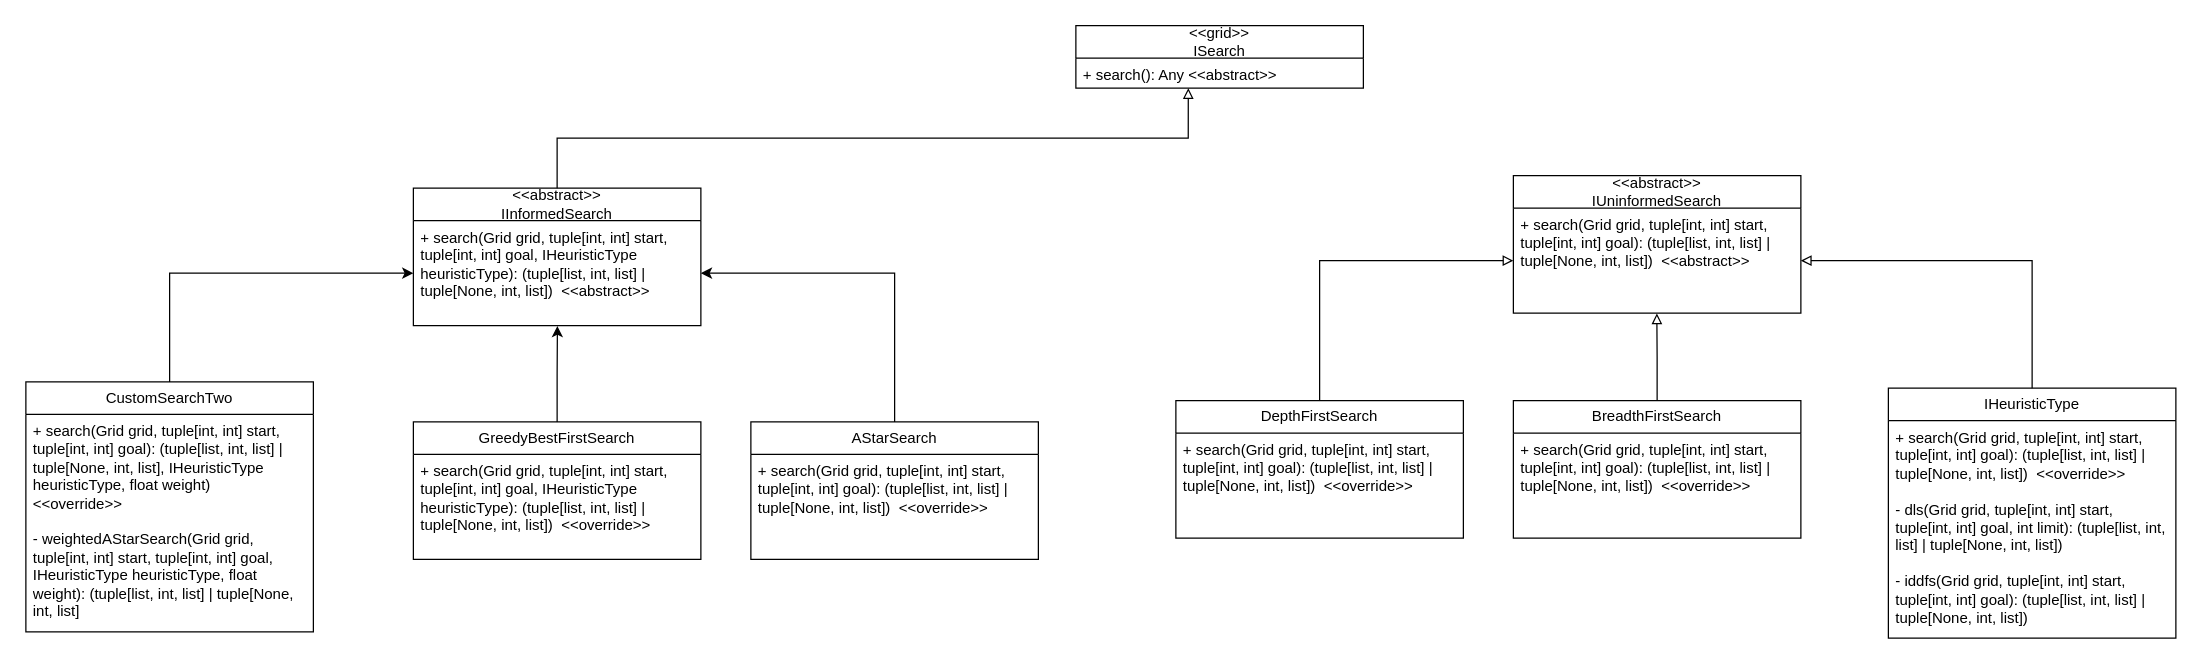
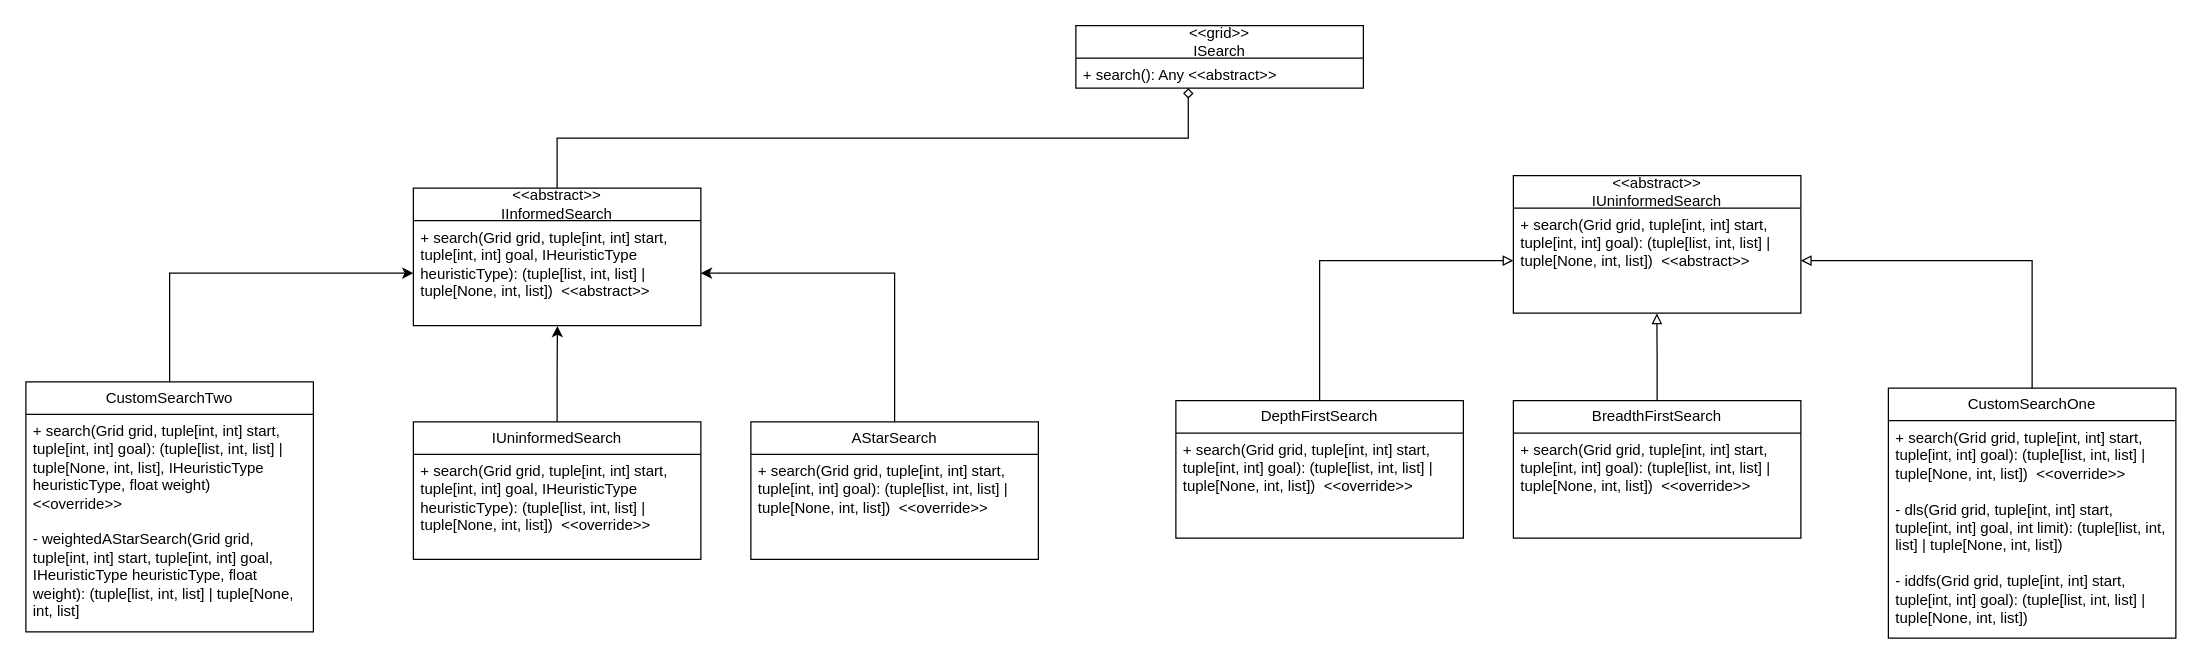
- <mxCell id="6" style="edgeStyle=orthogonalEdgeStyle;rounded=0;orthogonalLoop=1;jettySize=auto;html=1;exitX=0.5;exitY=0;exitDx=0;exitDy=0;entryX=0.391;entryY=1;entryDx=0;entryDy=0;entryPerimeter=0;endArrow=block;endFill=0;" parent="1" source="4" target="3" edge="1"><mxGeometry relative="1" as="geometry" /></mxCell>
+ <mxCell id="6" style="edgeStyle=orthogonalEdgeStyle;rounded=0;orthogonalLoop=1;jettySize=auto;html=1;exitX=0.5;exitY=0;exitDx=0;exitDy=0;entryX=0.391;entryY=1;entryDx=0;entryDy=0;entryPerimeter=0;endArrow=diamond;endFill=0;" parent="1" source="4" target="3" edge="1"><mxGeometry relative="1" as="geometry" /></mxCell>
- <mxCell id="16" value="IHeuristicType" style="swimlane;fontStyle=0;childLayout=stackLayout;horizontal=1;startSize=26;fillColor=none;horizontalStack=0;resizeParent=1;resizeParentMax=0;resizeLast=0;collapsible=1;marginBottom=0;whiteSpace=wrap;html=1;" parent="1" vertex="1"><mxGeometry x="1510" y="310" width="230" height="200" as="geometry" /></mxCell>
+ <mxCell id="16" value="CustomSearchOne" style="swimlane;fontStyle=0;childLayout=stackLayout;horizontal=1;startSize=26;fillColor=none;horizontalStack=0;resizeParent=1;resizeParentMax=0;resizeLast=0;collapsible=1;marginBottom=0;whiteSpace=wrap;html=1;" parent="1" vertex="1"><mxGeometry x="1510" y="310" width="230" height="200" as="geometry" /></mxCell>
- <mxCell id="19" value="GreedyBestFirstSearch" style="swimlane;fontStyle=0;childLayout=stackLayout;horizontal=1;startSize=26;fillColor=none;horizontalStack=0;resizeParent=1;resizeParentMax=0;resizeLast=0;collapsible=1;marginBottom=0;whiteSpace=wrap;html=1;" parent="1" vertex="1"><mxGeometry x="330" y="337" width="230" height="110" as="geometry" /></mxCell>
+ <mxCell id="19" value="IUninformedSearch" style="swimlane;fontStyle=0;childLayout=stackLayout;horizontal=1;startSize=26;fillColor=none;horizontalStack=0;resizeParent=1;resizeParentMax=0;resizeLast=0;collapsible=1;marginBottom=0;whiteSpace=wrap;html=1;" parent="1" vertex="1"><mxGeometry x="330" y="337" width="230" height="110" as="geometry" /></mxCell>
